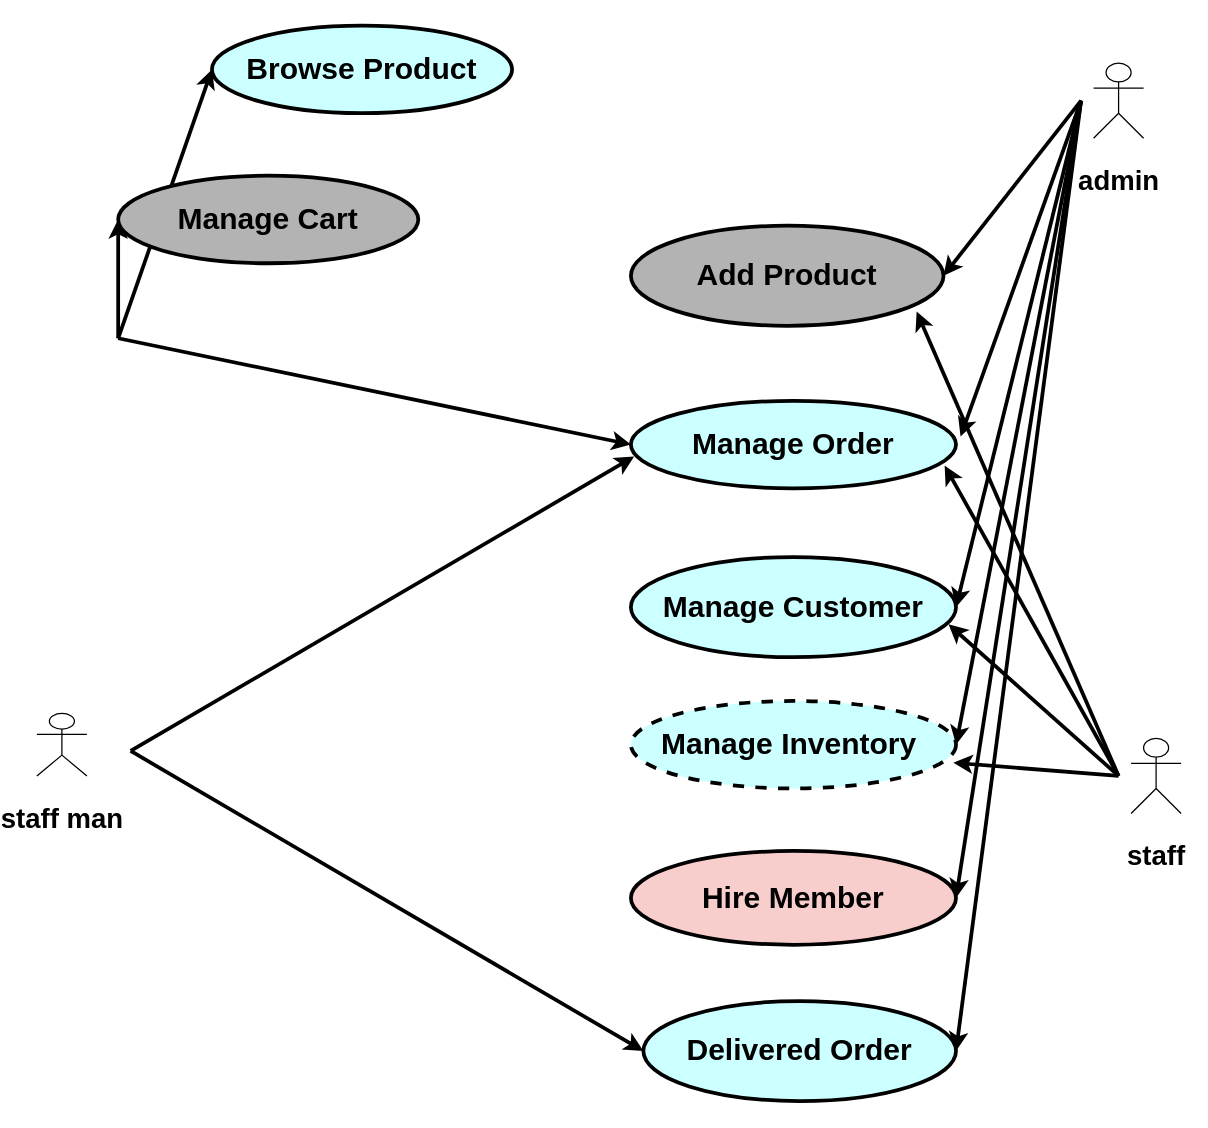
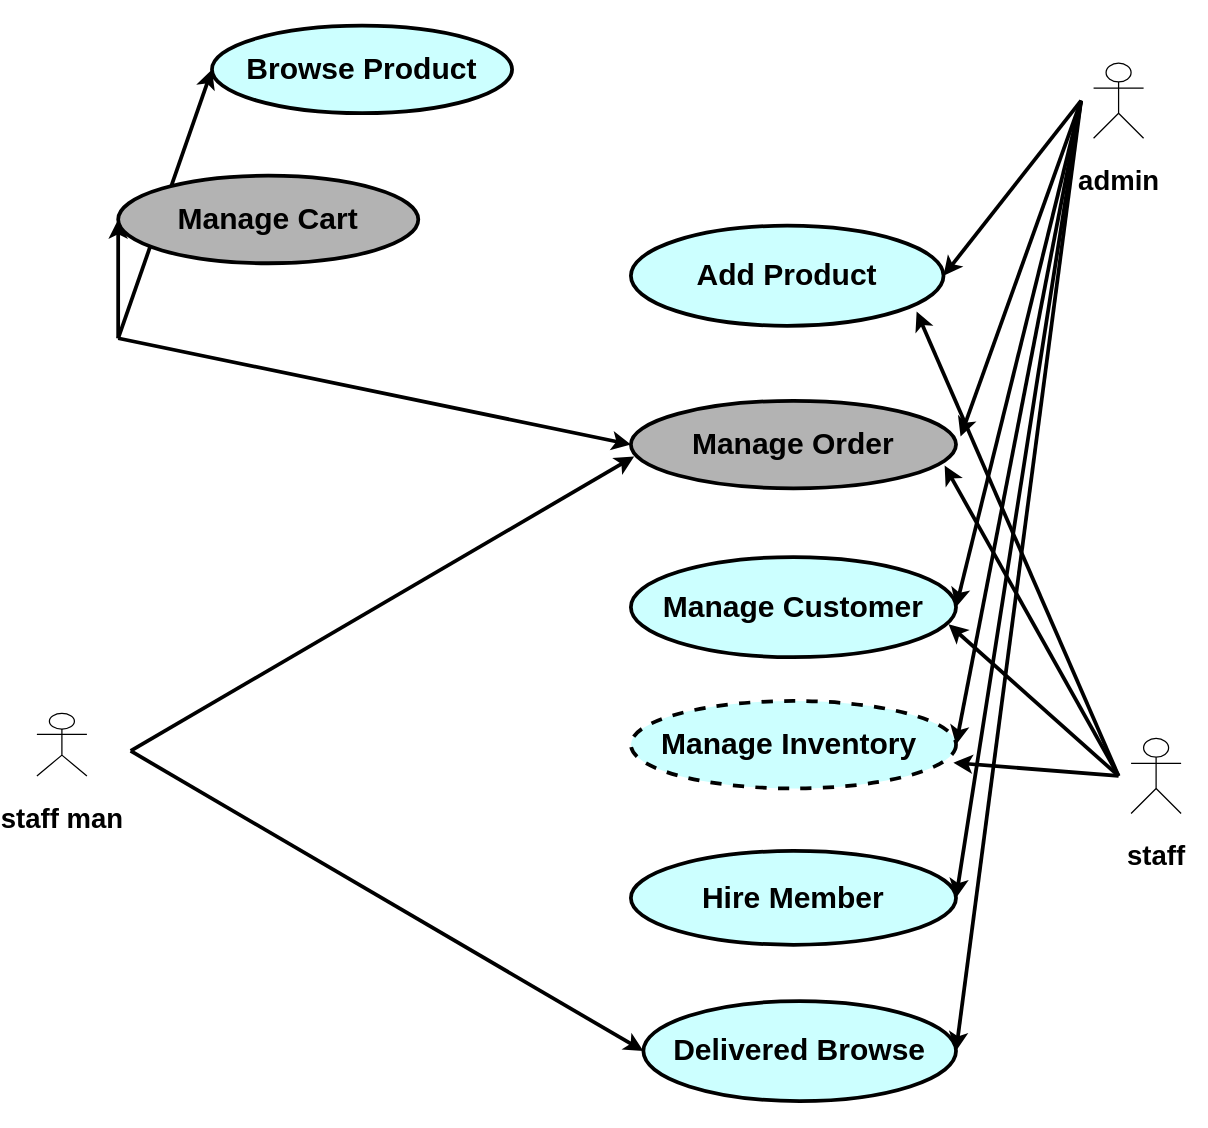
- <mxCell id="6" value="&lt;h1&gt;Add Product&lt;/h1&gt;" style="ellipse;whiteSpace=wrap;html=1;strokeWidth=3;fillColor=#b3b3b3;" vertex="1" parent="1"><mxGeometry x="495" y="180" width="250" height="80" as="geometry" /></mxCell>
+ <mxCell id="6" value="&lt;h1&gt;Add Product&lt;/h1&gt;" style="ellipse;whiteSpace=wrap;html=1;strokeWidth=3;fillColor=#CCFFFF;" vertex="1" parent="1"><mxGeometry x="495" y="180" width="250" height="80" as="geometry" /></mxCell>
- <mxCell id="4" value="&lt;h1&gt;Manage Order&lt;/h1&gt;" style="ellipse;whiteSpace=wrap;html=1;strokeWidth=3;fillColor=#ccffff;" vertex="1" parent="1"><mxGeometry x="495" y="320" width="260" height="70" as="geometry" /></mxCell>
+ <mxCell id="4" value="&lt;h1&gt;Manage Order&lt;/h1&gt;" style="ellipse;whiteSpace=wrap;html=1;strokeWidth=3;fillColor=#B3B3B3;" vertex="1" parent="1"><mxGeometry x="495" y="320" width="260" height="70" as="geometry" /></mxCell>
- <mxCell id="9" value="&lt;h1&gt;Hire Member&lt;/h1&gt;" style="ellipse;whiteSpace=wrap;html=1;strokeWidth=3;fillColor=#f8cecc;" vertex="1" parent="1"><mxGeometry x="495" y="680" width="260" height="75" as="geometry" /></mxCell>
+ <mxCell id="9" value="&lt;h1&gt;Hire Member&lt;/h1&gt;" style="ellipse;whiteSpace=wrap;html=1;strokeWidth=3;fillColor=#CCFFFF;" vertex="1" parent="1"><mxGeometry x="495" y="680" width="260" height="75" as="geometry" /></mxCell>
- <mxCell id="10" value="&lt;h1&gt;Delivered Order&lt;/h1&gt;" style="ellipse;whiteSpace=wrap;html=1;strokeWidth=3;fillColor=#CCFFFF;" vertex="1" parent="1"><mxGeometry x="505" y="800" width="250" height="80" as="geometry" /></mxCell>
+ <mxCell id="10" value="&lt;h1&gt;Delivered Browse&lt;/h1&gt;" style="ellipse;whiteSpace=wrap;html=1;strokeWidth=3;fillColor=#CCFFFF;" vertex="1" parent="1"><mxGeometry x="505" y="800" width="250" height="80" as="geometry" /></mxCell>
